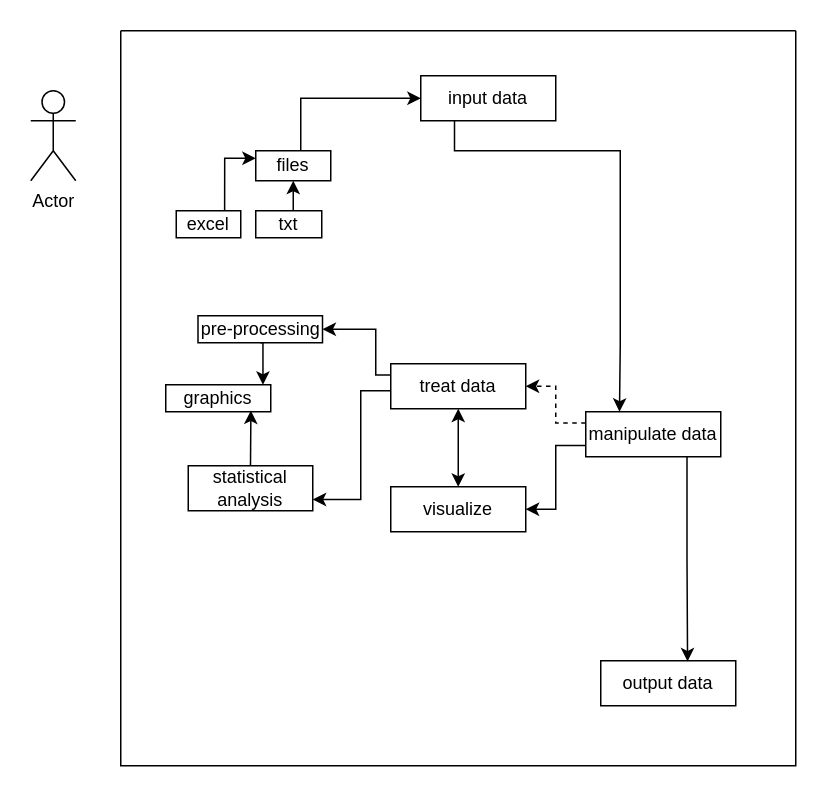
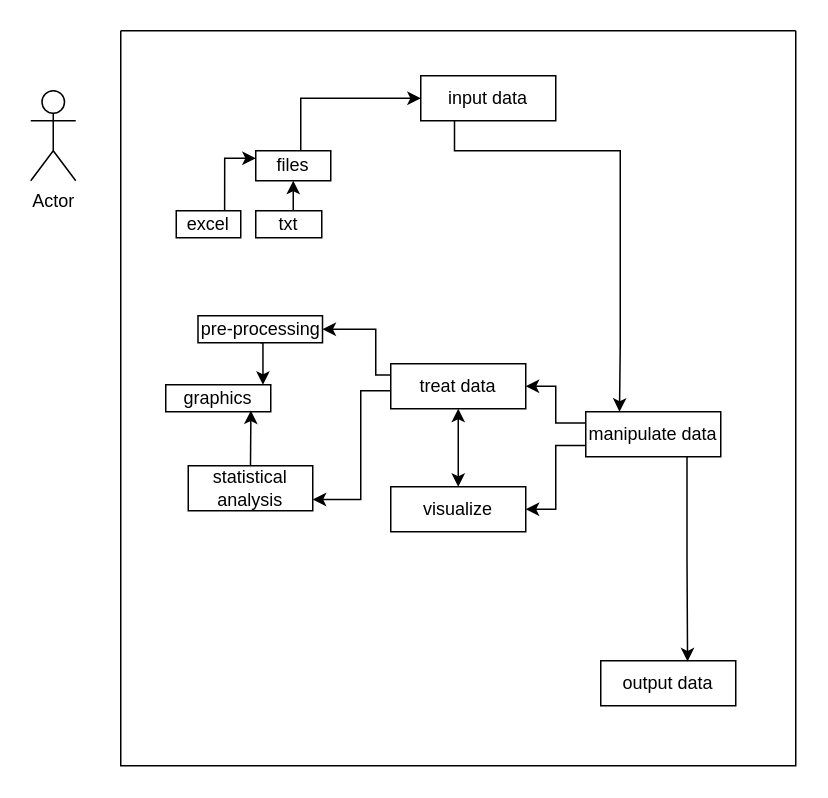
- <mxCell id="6" style="edgeStyle=orthogonalEdgeStyle;rounded=0;orthogonalLoop=1;jettySize=auto;html=1;exitX=0;exitY=0.25;exitDx=0;exitDy=0;entryX=1;entryY=0.5;entryDx=0;entryDy=0;dashed=1;" parent="3" source="8" target="11" edge="1"><mxGeometry relative="1" as="geometry" /></mxCell>
+ <mxCell id="6" style="edgeStyle=orthogonalEdgeStyle;rounded=0;orthogonalLoop=1;jettySize=auto;html=1;exitX=0;exitY=0.25;exitDx=0;exitDy=0;entryX=1;entryY=0.5;entryDx=0;entryDy=0;" parent="3" source="8" target="11" edge="1"><mxGeometry relative="1" as="geometry" /></mxCell>
